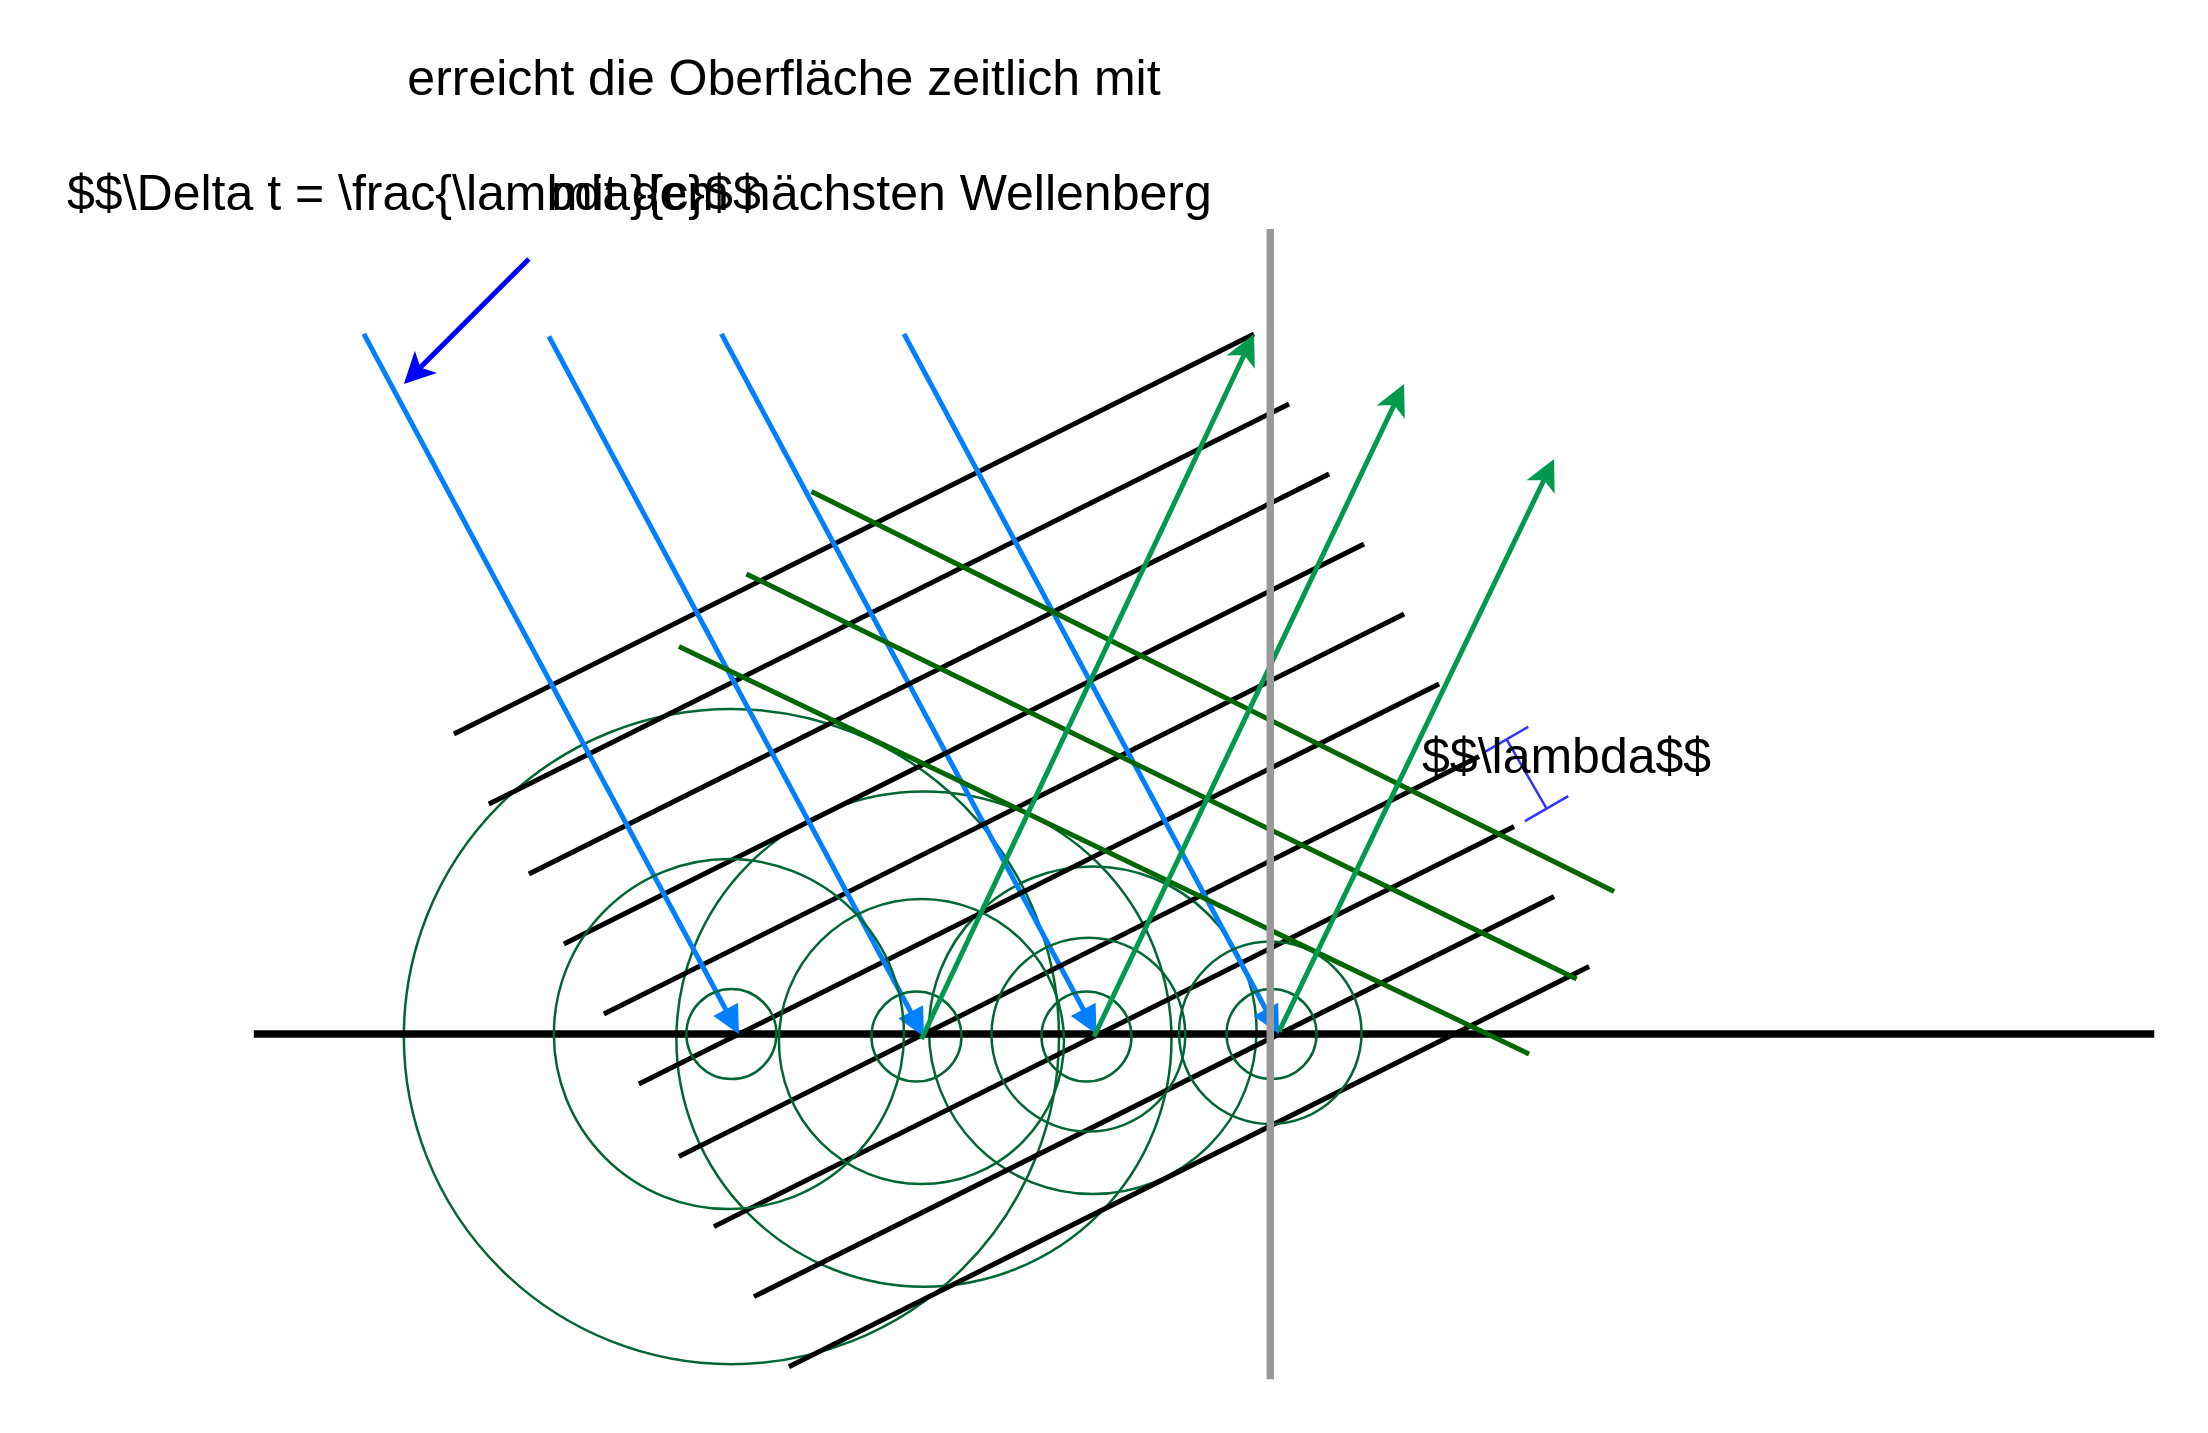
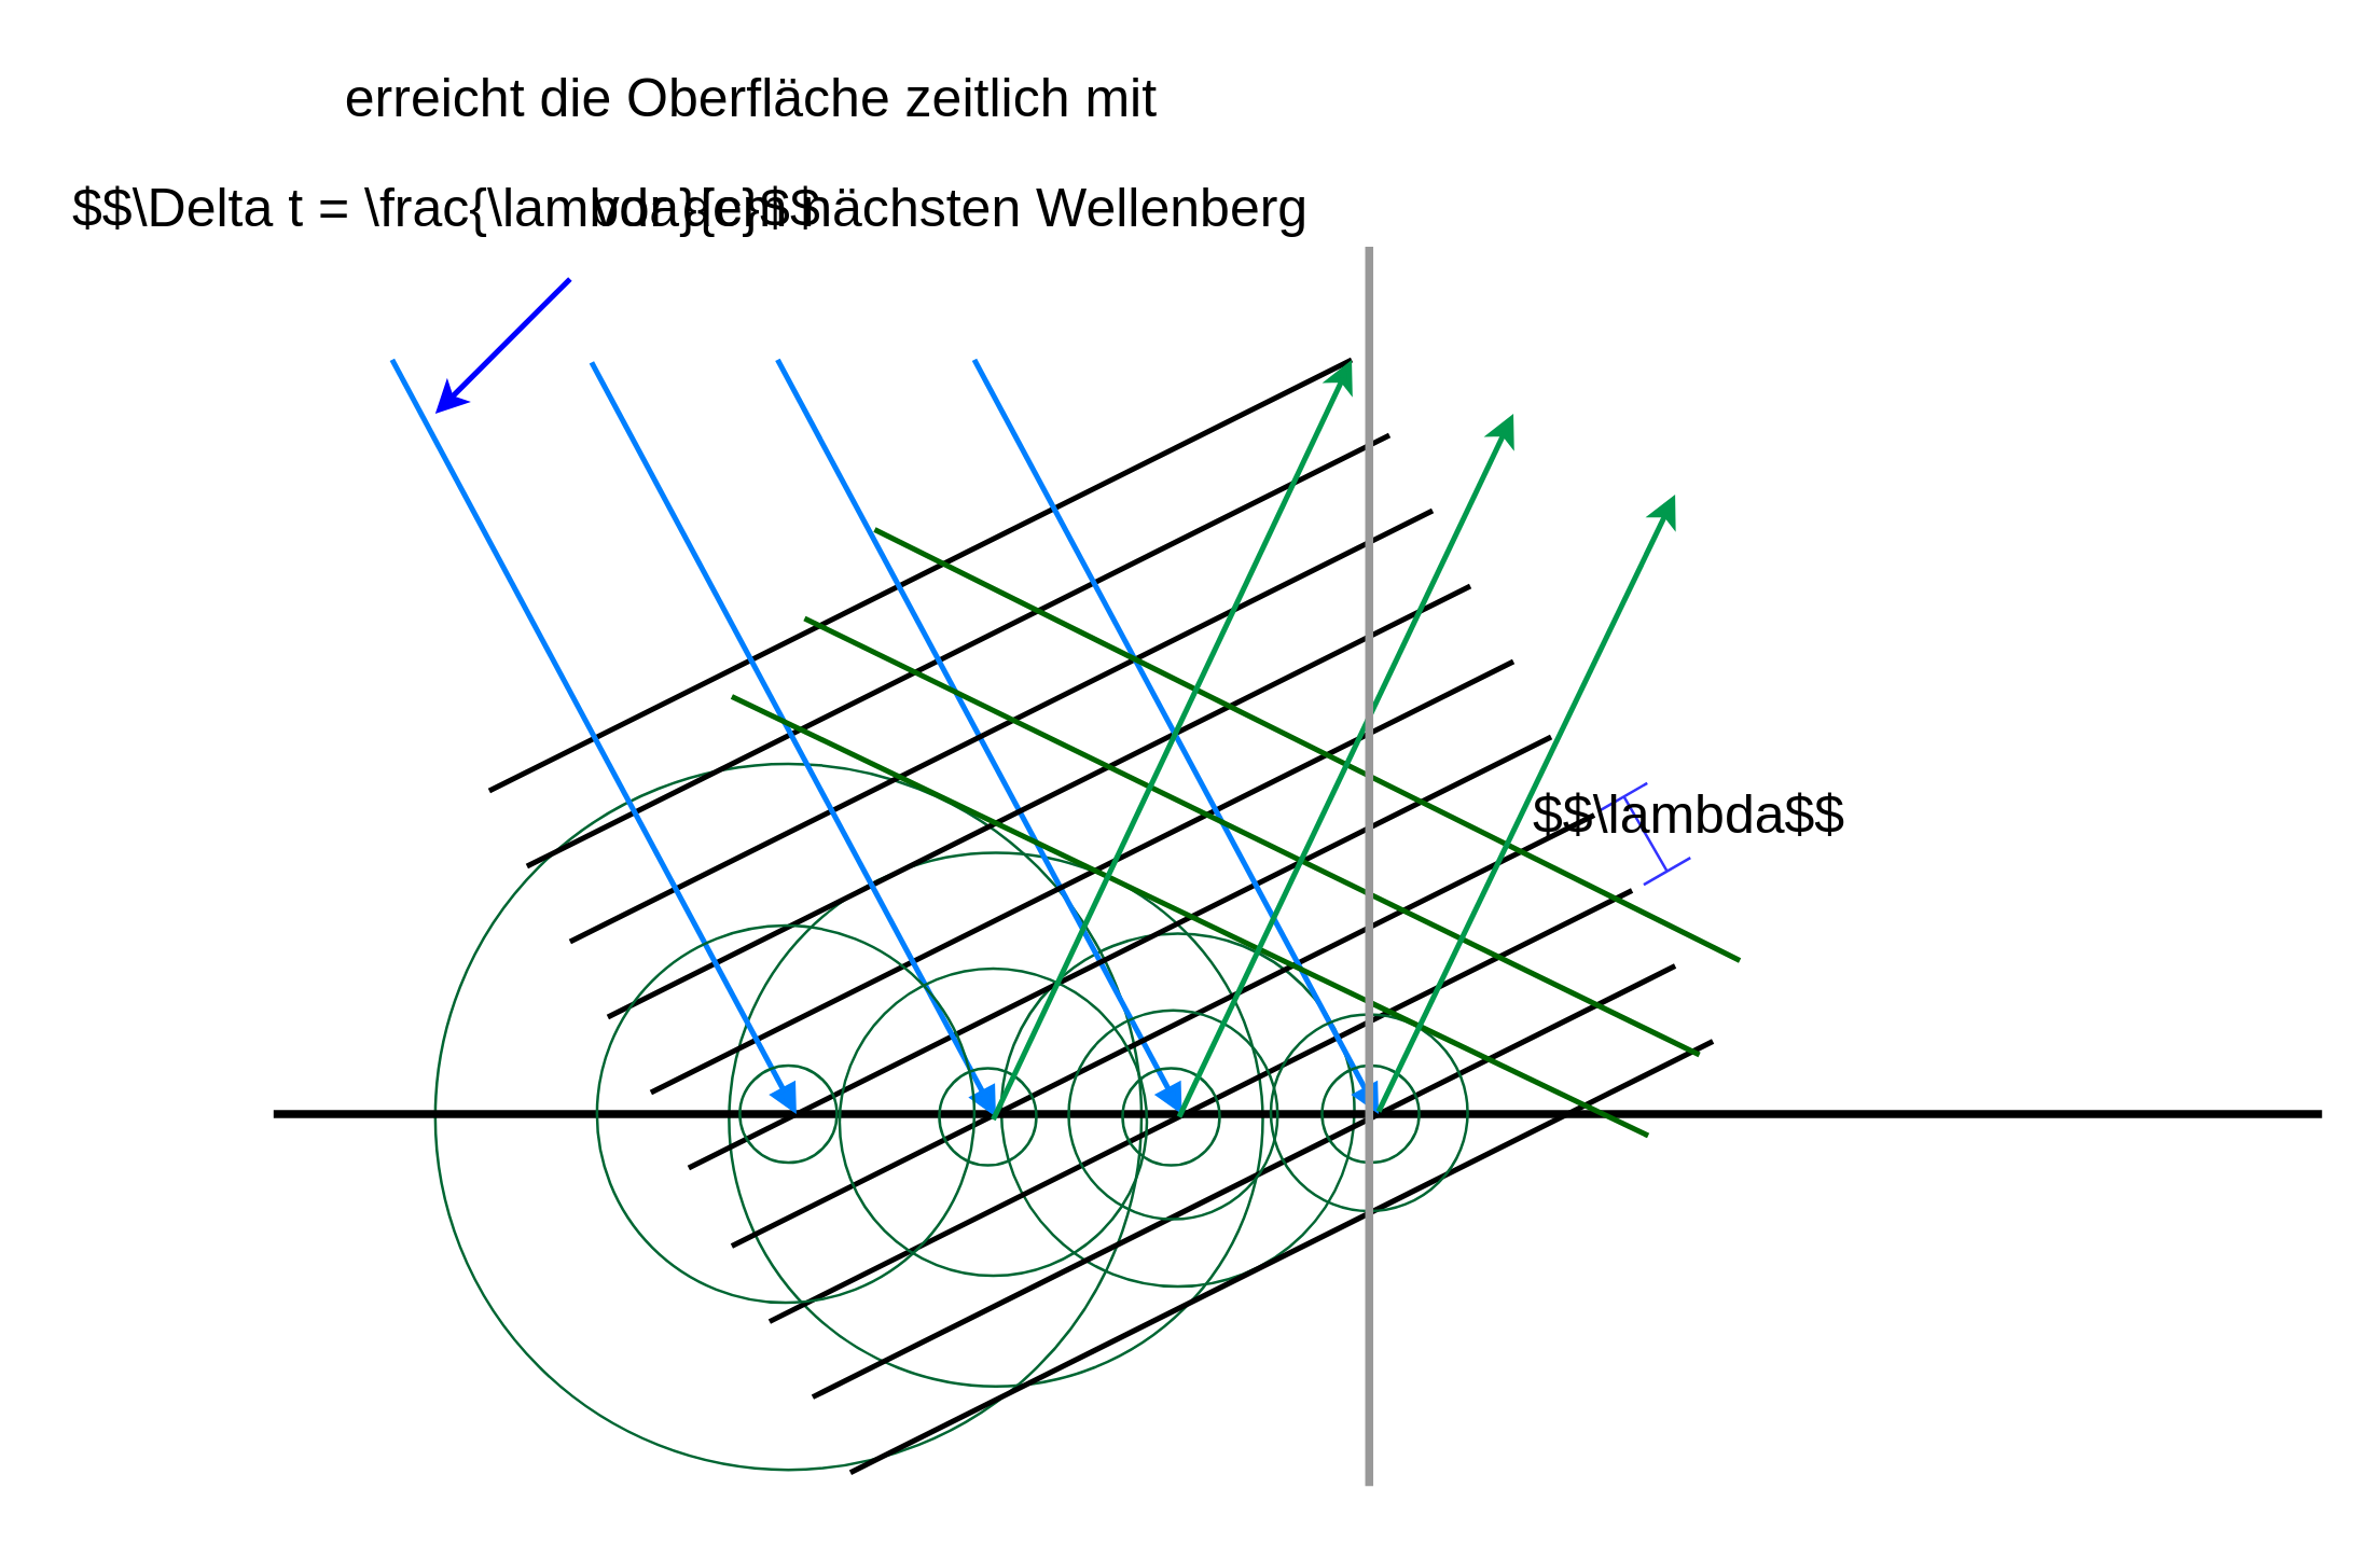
- <mxCell id="20" value="erreicht die Oberfläche zeitlich mit" style="text;html=1;resizable=0;autosize=1;align=center;verticalAlign=middle;points=[];fillColor=none;strokeColor=none;rounded=0;fontSize=20;" parent="1" vertex="1"><mxGeometry x="153" y="15" width="320" height="30" as="geometry" /></mxCell>
+ <mxCell id="20" value="erreicht die Oberfläche zeitlich mit" style="text;html=1;resizable=0;autosize=1;align=center;verticalAlign=middle;points=[];fillColor=none;strokeColor=none;rounded=0;fontSize=20;" parent="1" vertex="1"><mxGeometry x="118" y="20" width="320" height="30" as="geometry" /></mxCell>
- <mxCell id="22" value="mit dem nächsten Wellenberg" style="text;html=1;resizable=0;autosize=1;align=center;verticalAlign=middle;points=[];fillColor=none;strokeColor=none;rounded=0;fontSize=20;" parent="1" vertex="1"><mxGeometry x="212" y="61" width="280" height="30" as="geometry" /></mxCell>
+ <mxCell id="22" value="vor dem nächsten Wellenberg" style="text;html=1;resizable=0;autosize=1;align=center;verticalAlign=middle;points=[];fillColor=none;strokeColor=none;rounded=0;fontSize=20;" parent="1" vertex="1"><mxGeometry x="212" y="61" width="280" height="30" as="geometry" /></mxCell>
